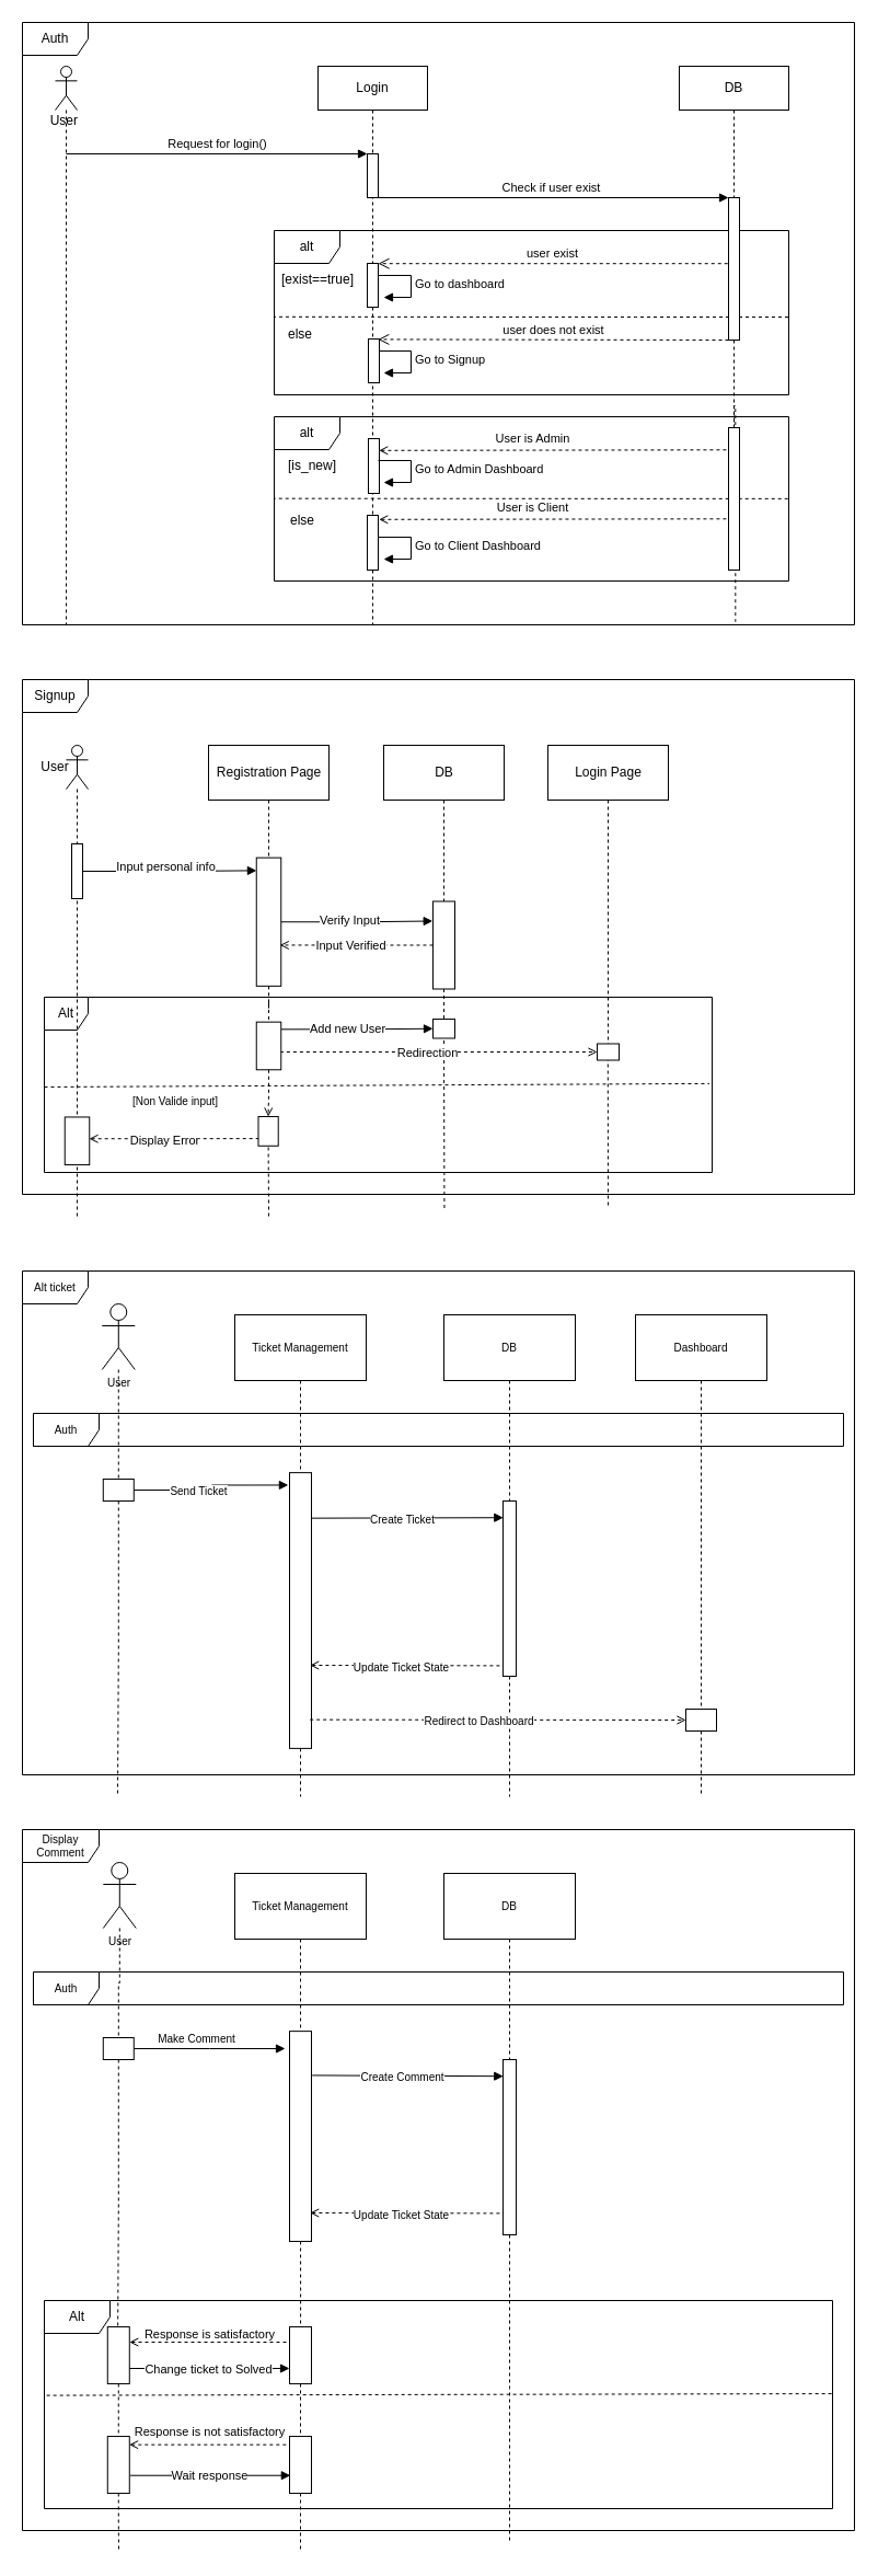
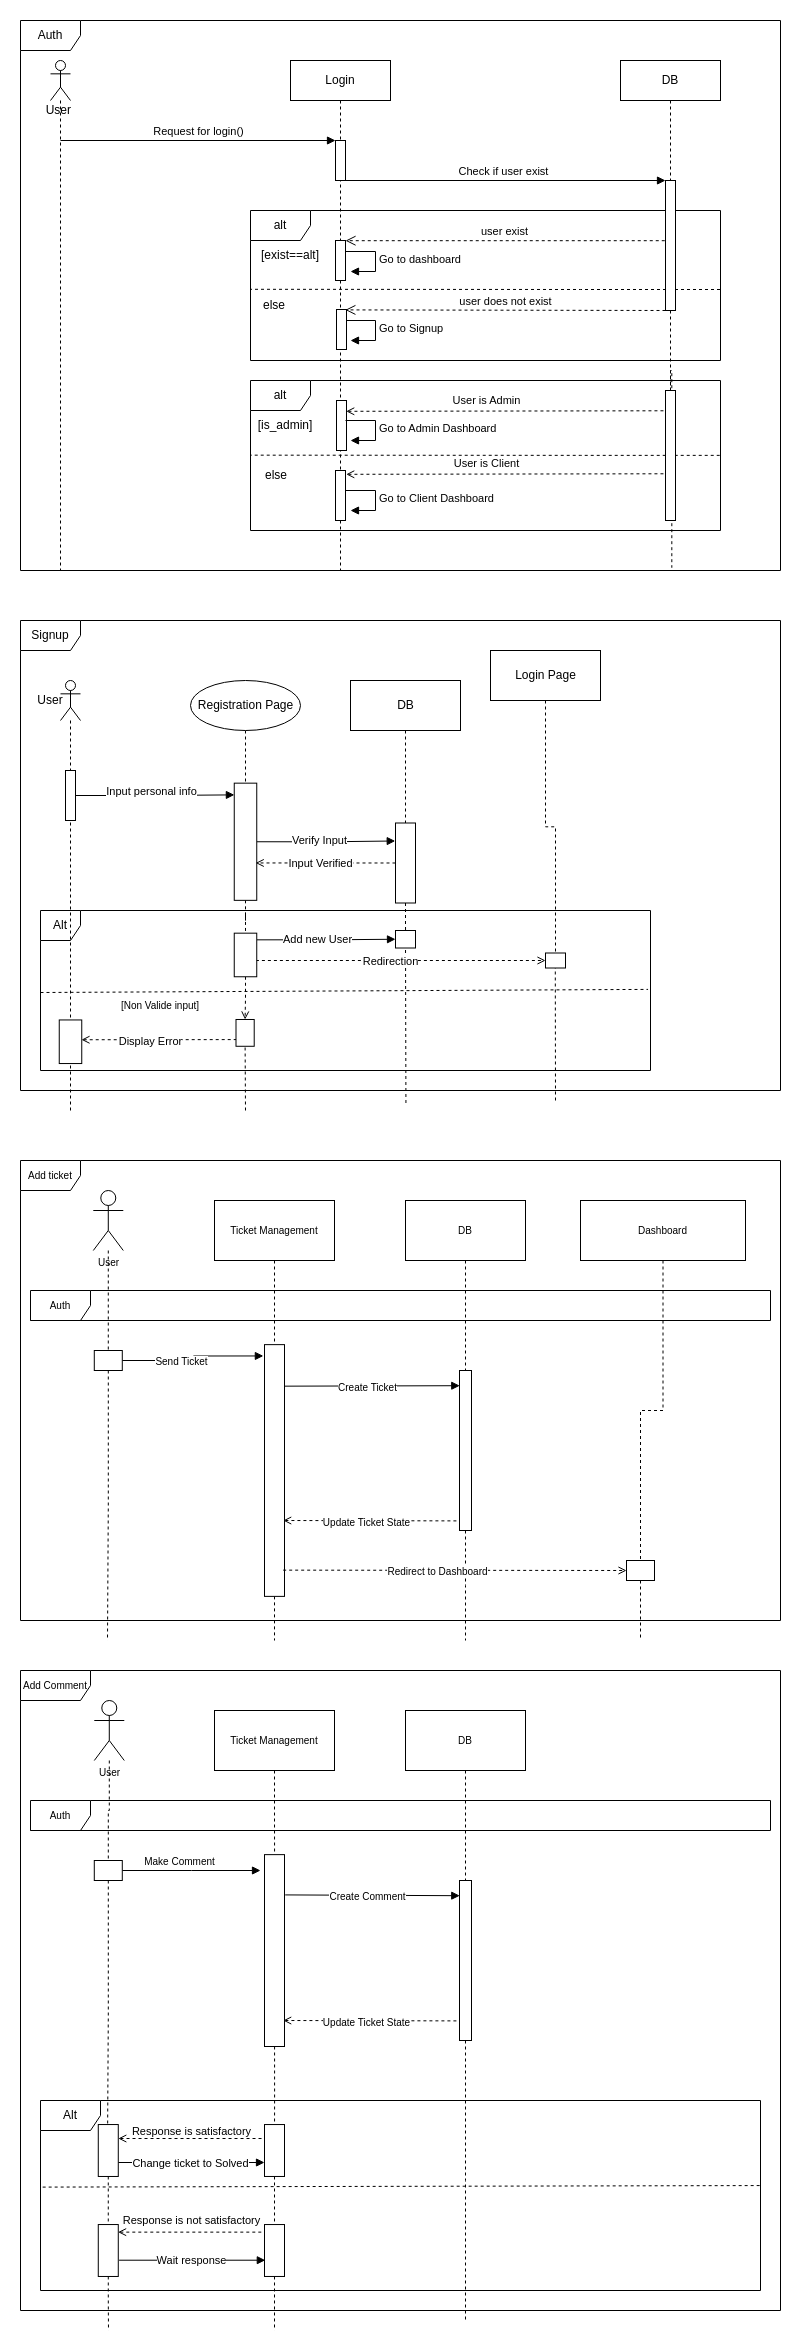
- <mxCell id="29" value="[exist==true]" style="text;html=1;strokeColor=none;fillColor=none;align=center;verticalAlign=middle;whiteSpace=wrap;rounded=0;" parent="1" vertex="1"><mxGeometry x="260" y="240" width="60" height="30" as="geometry" /></mxCell>
+ <mxCell id="29" value="[exist==alt]" style="text;html=1;strokeColor=none;fillColor=none;align=center;verticalAlign=middle;whiteSpace=wrap;rounded=0;" parent="1" vertex="1"><mxGeometry x="260" y="240" width="60" height="30" as="geometry" /></mxCell>
- <mxCell id="38" value="[is_new]" style="text;html=1;strokeColor=none;fillColor=none;align=center;verticalAlign=middle;whiteSpace=wrap;rounded=0;" parent="1" vertex="1"><mxGeometry x="255" y="410" width="60" height="30" as="geometry" /></mxCell>
+ <mxCell id="38" value="[is_admin]" style="text;html=1;strokeColor=none;fillColor=none;align=center;verticalAlign=middle;whiteSpace=wrap;rounded=0;" parent="1" vertex="1"><mxGeometry x="255" y="410" width="60" height="30" as="geometry" /></mxCell>
- <mxCell id="46" value="Registration Page" style="html=1;" parent="1" vertex="1"><mxGeometry x="190" y="680" width="110" height="50" as="geometry" /></mxCell>
+ <mxCell id="46" value="Registration Page" style="ellipse;html=1;" parent="1" vertex="1"><mxGeometry x="190" y="680" width="110" height="50" as="geometry" /></mxCell>
- <mxCell id="50" value="Login Page" style="html=1;" parent="1" vertex="1"><mxGeometry x="500" y="680" width="110" height="50" as="geometry" /></mxCell>
+ <mxCell id="50" value="Login Page" style="html=1;" parent="1" vertex="1"><mxGeometry x="490" y="650" width="110" height="50" as="geometry" /></mxCell>
- <mxCell id="3" value="Alt ticket" style="shape=umlFrame;whiteSpace=wrap;html=1;fontSize=10;" parent="1" vertex="1"><mxGeometry x="20" y="1160" width="760" height="460" as="geometry" /></mxCell>
+ <mxCell id="3" value="Add ticket" style="shape=umlFrame;whiteSpace=wrap;html=1;fontSize=10;" parent="1" vertex="1"><mxGeometry x="20" y="1160" width="760" height="460" as="geometry" /></mxCell>
- <mxCell id="84" value="Dashboard" style="rounded=0;whiteSpace=wrap;html=1;fontSize=10;" parent="1" vertex="1"><mxGeometry x="580" y="1200" width="120" height="60" as="geometry" /></mxCell>
+ <mxCell id="84" value="Dashboard" style="rounded=0;whiteSpace=wrap;html=1;fontSize=10;" parent="1" vertex="1"><mxGeometry x="580" y="1200" width="165" height="60" as="geometry" /></mxCell>
- <mxCell id="98" value="Display Comment" style="shape=umlFrame;whiteSpace=wrap;html=1;fontSize=10;width=70;height=30;" parent="1" vertex="1"><mxGeometry x="20" y="1670" width="760" height="640" as="geometry" /></mxCell>
+ <mxCell id="98" value="Add Comment" style="shape=umlFrame;whiteSpace=wrap;html=1;fontSize=10;width=70;height=30;" parent="1" vertex="1"><mxGeometry x="20" y="1670" width="760" height="640" as="geometry" /></mxCell>
